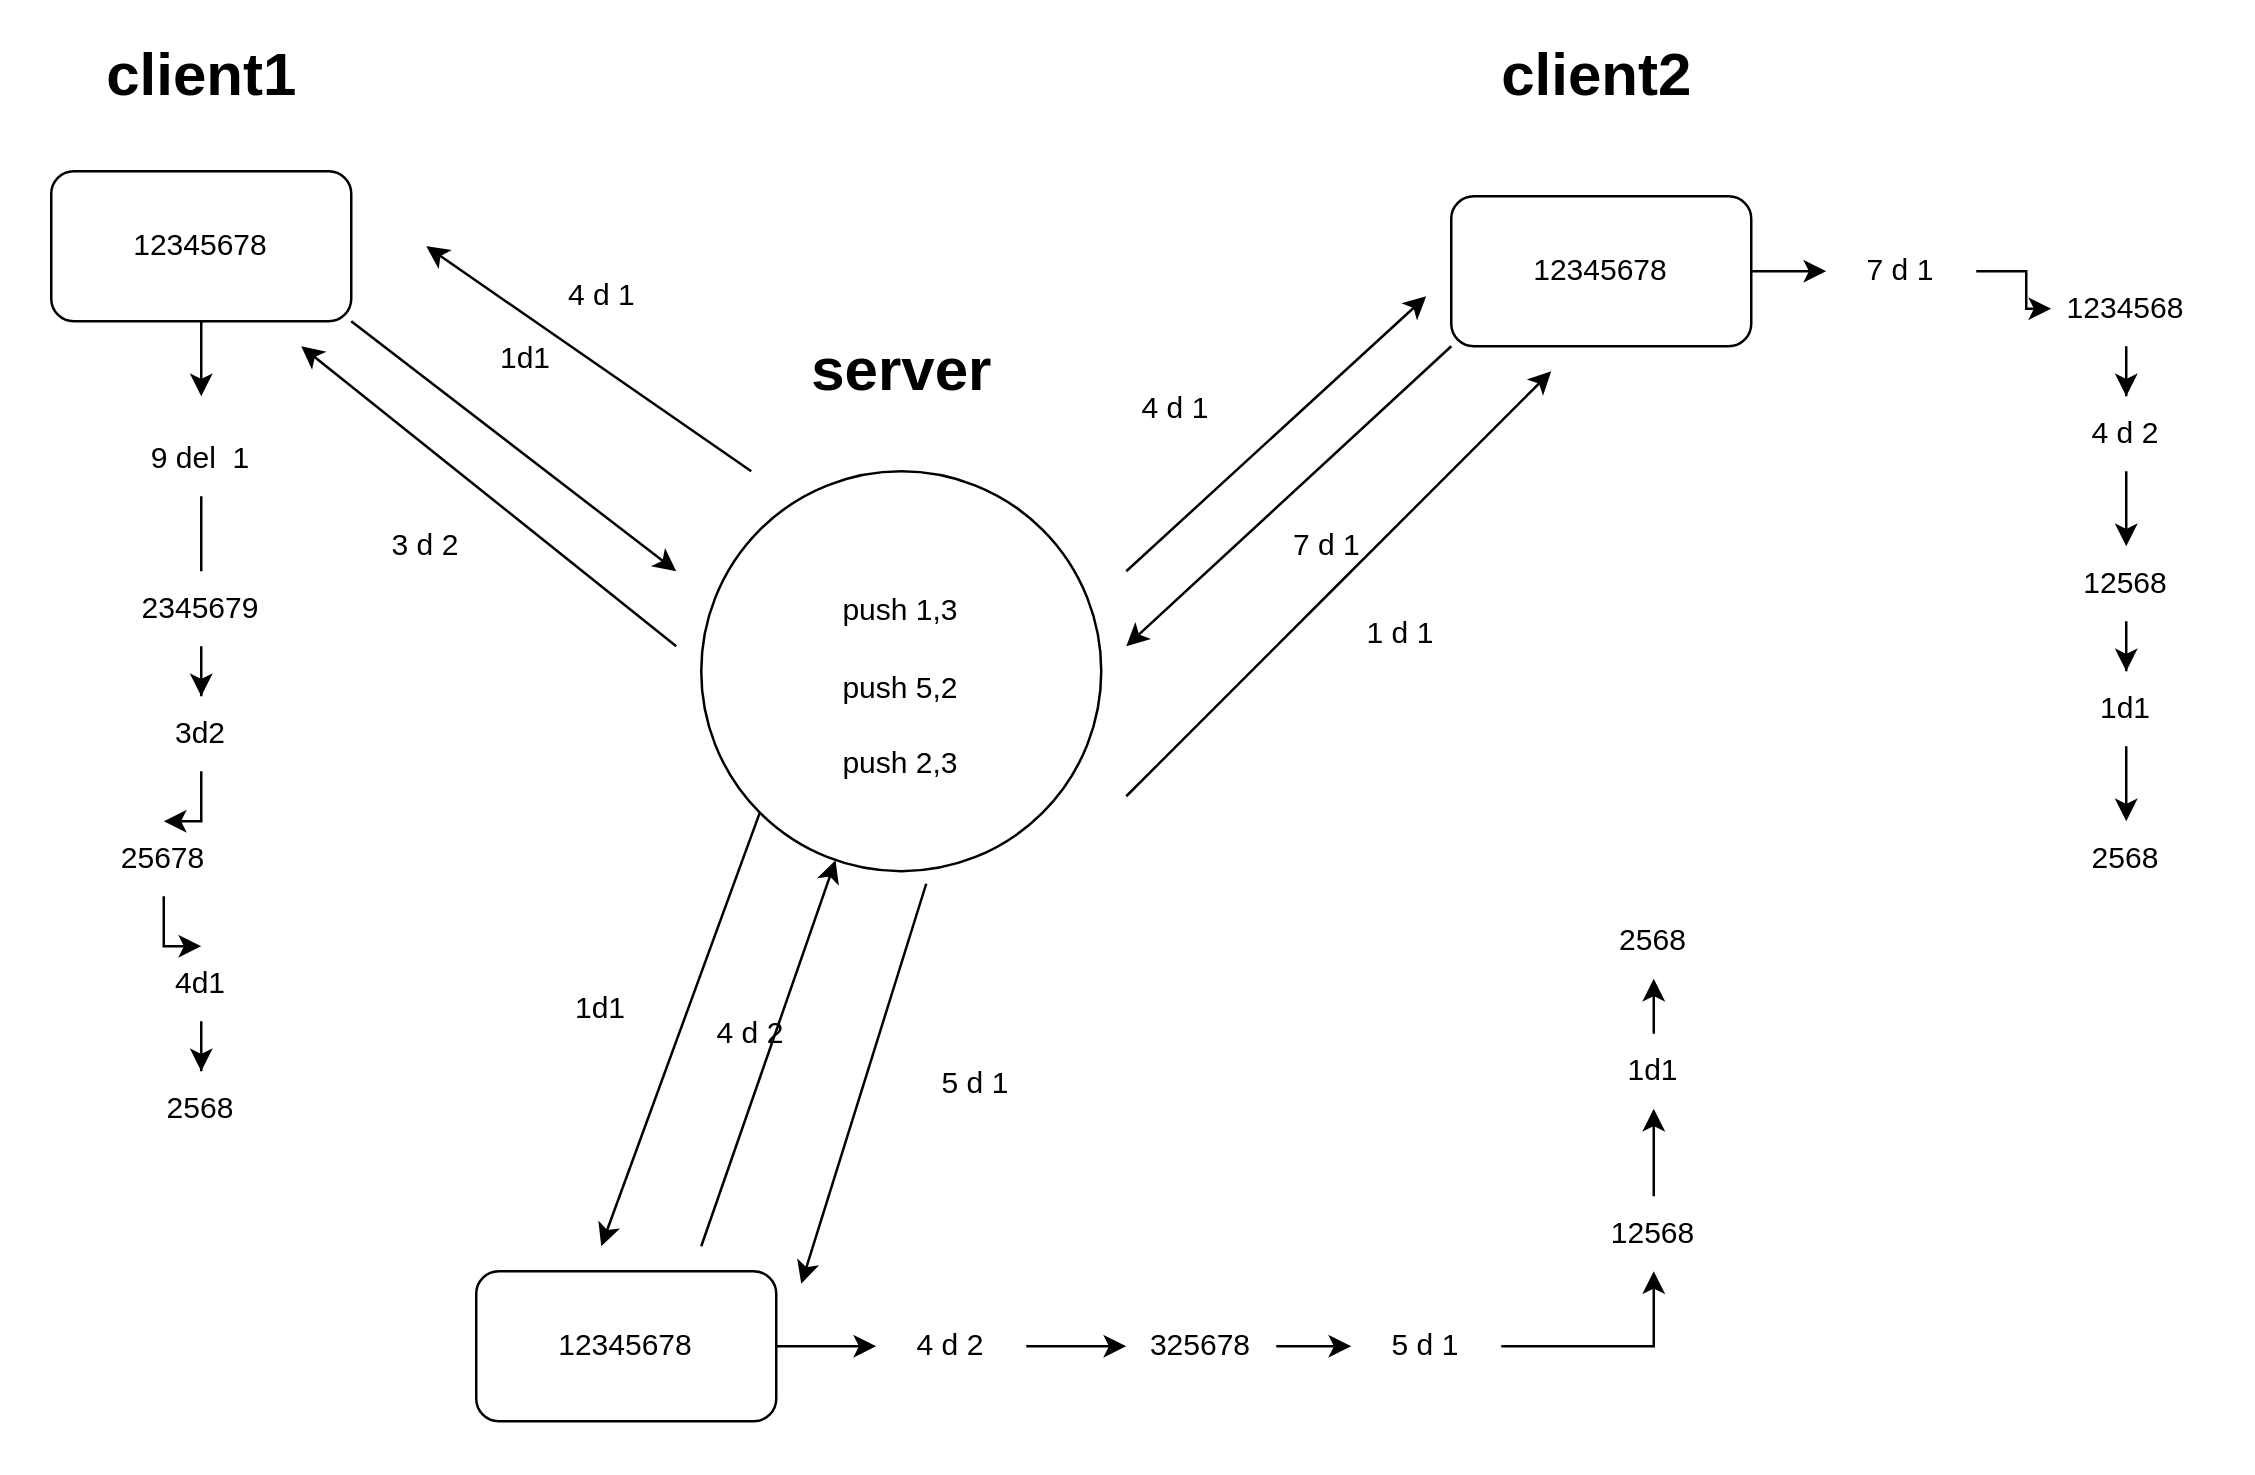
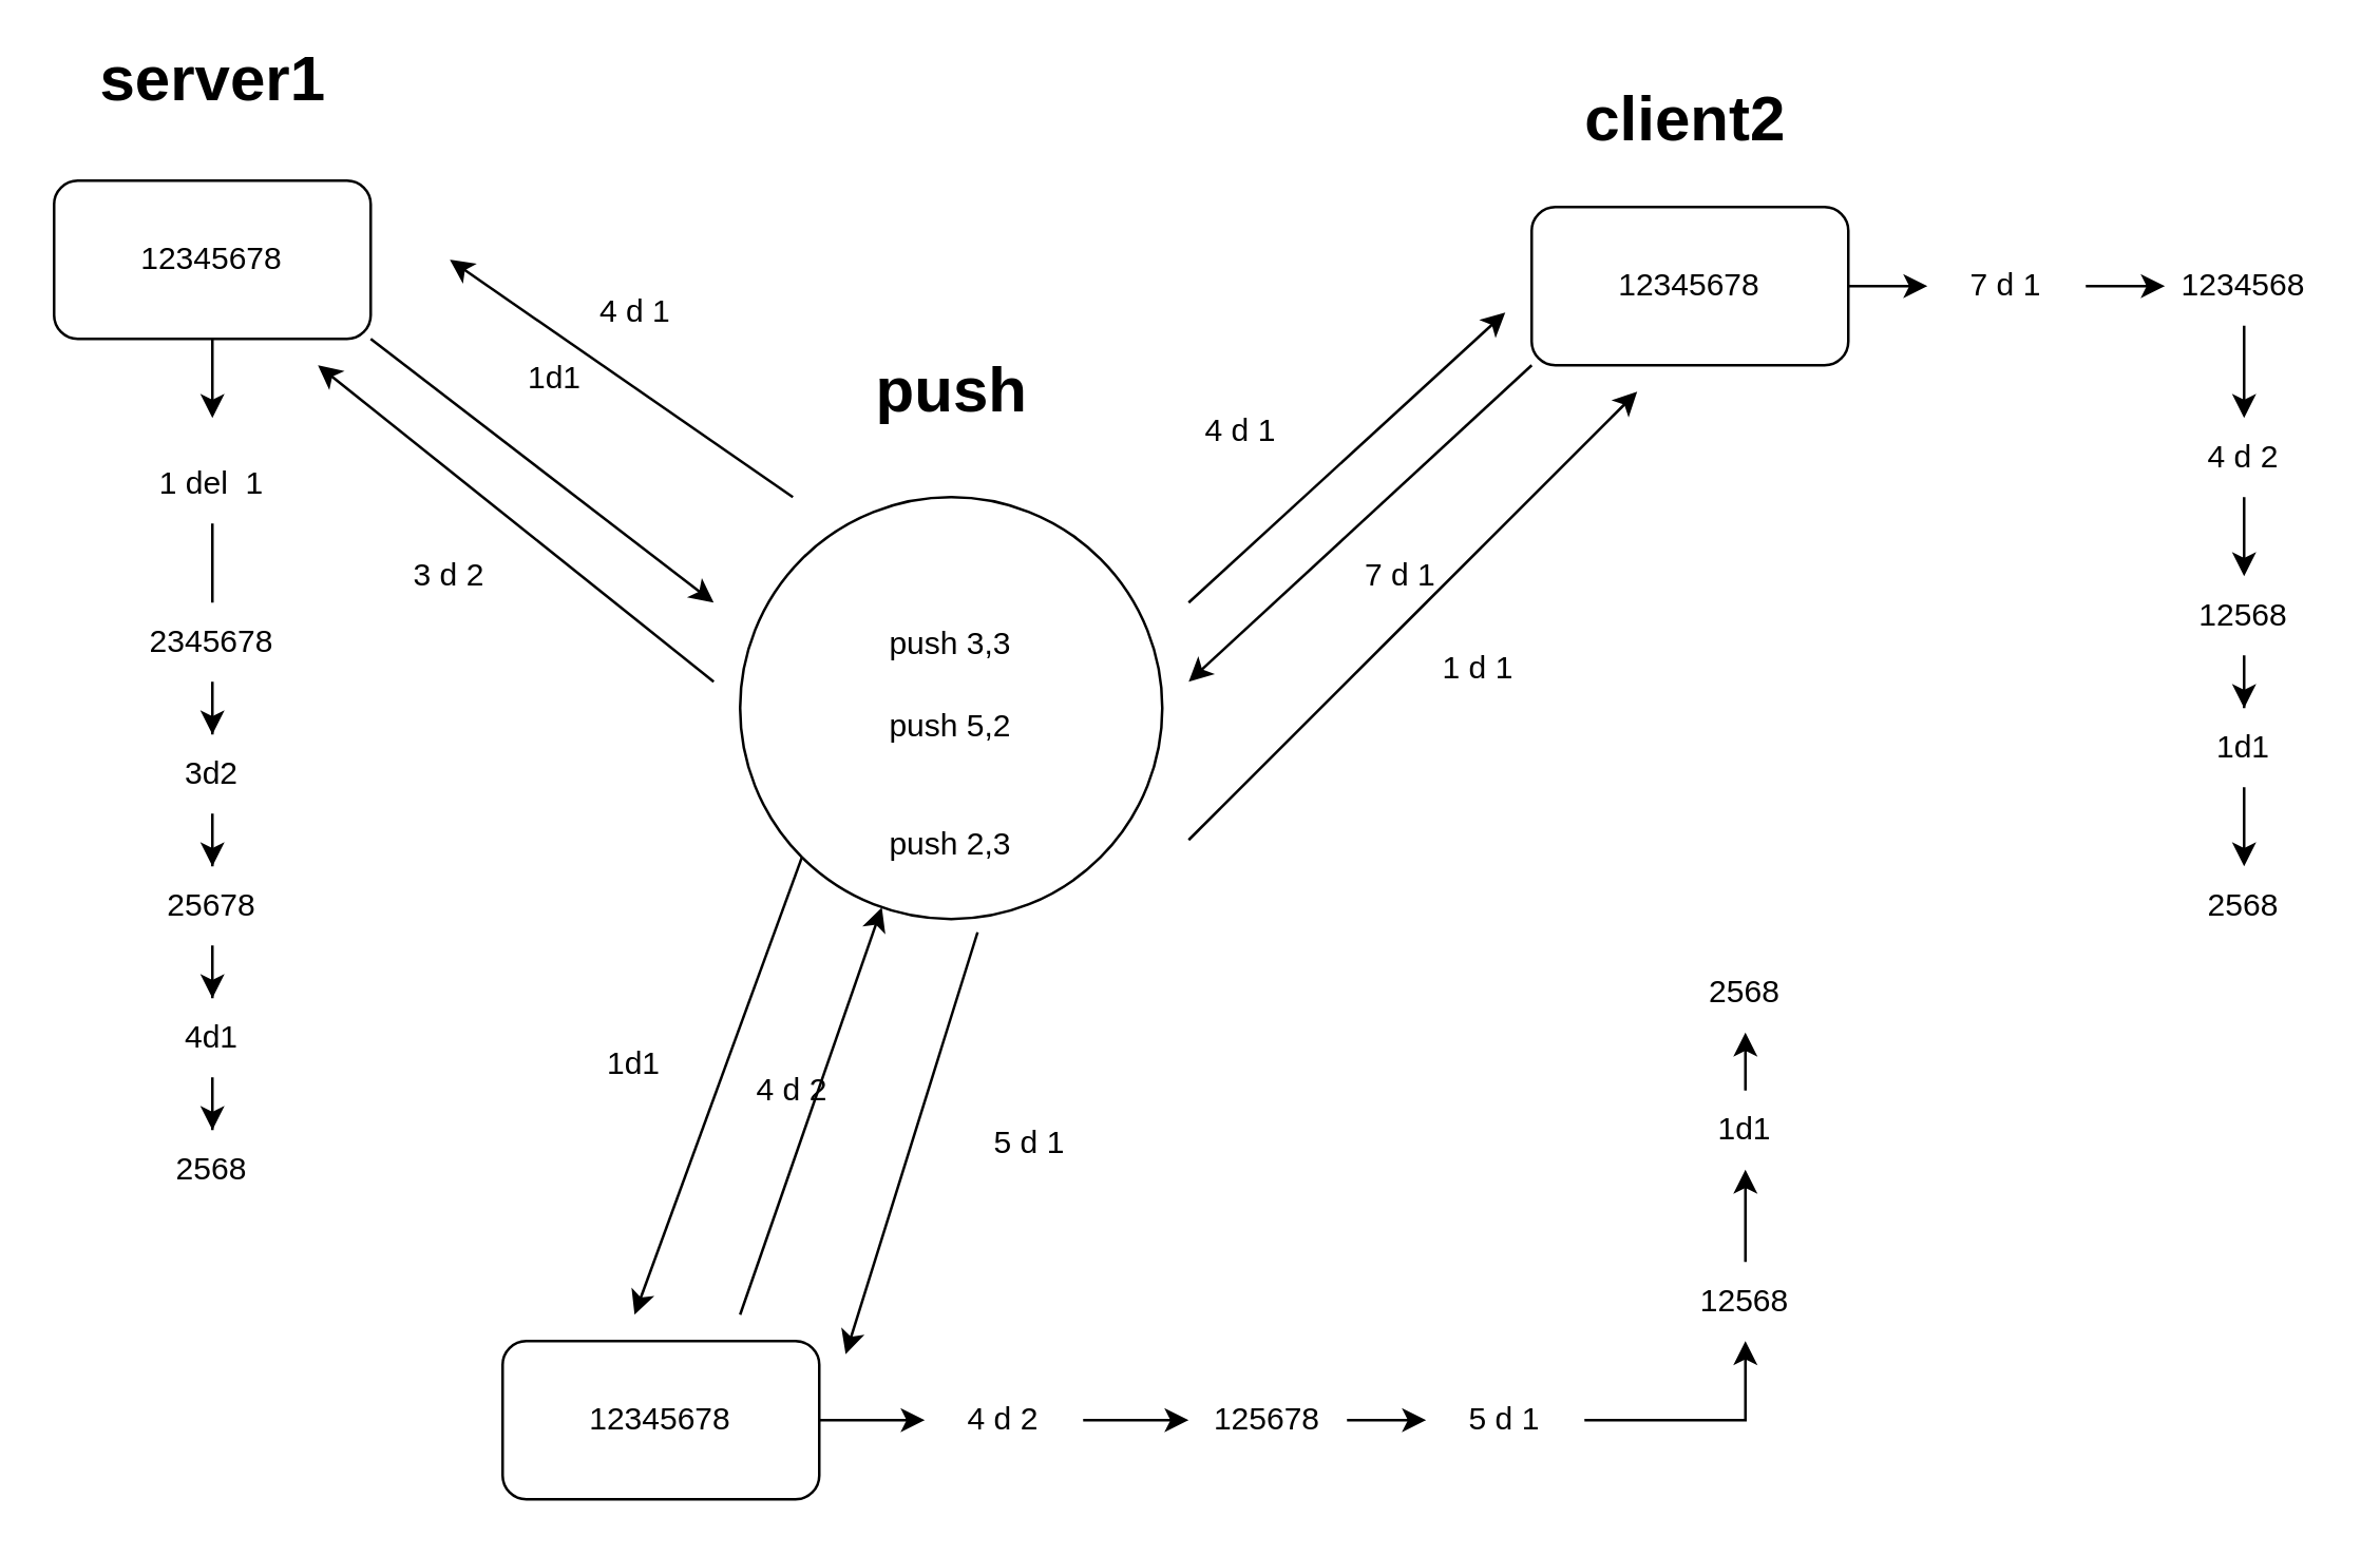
- <mxCell id="11" value="client1" style="text;strokeColor=none;fillColor=none;html=1;fontSize=24;fontStyle=1;verticalAlign=middle;align=center;" parent="1" vertex="1"><mxGeometry x="30" y="20" width="100" height="20" as="geometry" /></mxCell>
+ <mxCell id="11" value="server1" style="text;strokeColor=none;fillColor=none;html=1;fontSize=24;fontStyle=1;verticalAlign=middle;align=center;" parent="1" vertex="1"><mxGeometry x="30" y="20" width="100" height="20" as="geometry" /></mxCell>
- <mxCell id="12" value="client2" style="text;strokeColor=none;fillColor=none;html=1;fontSize=24;fontStyle=1;verticalAlign=middle;align=center;" parent="1" vertex="1"><mxGeometry x="588" y="20" width="100" height="20" as="geometry" /></mxCell>
+ <mxCell id="12" value="client2" style="text;strokeColor=none;fillColor=none;html=1;fontSize=24;fontStyle=1;verticalAlign=middle;align=center;" parent="1" vertex="1"><mxGeometry x="588" y="35" width="100" height="20" as="geometry" /></mxCell>
- <mxCell id="28" value="1234568" style="text;html=1;strokeColor=none;fillColor=none;align=center;verticalAlign=middle;whiteSpace=wrap;rounded=0;" parent="1" vertex="1"><mxGeometry x="820" y="108" width="60" height="30" as="geometry" /></mxCell>
+ <mxCell id="28" value="1234568" style="text;html=1;strokeColor=none;fillColor=none;align=center;verticalAlign=middle;whiteSpace=wrap;rounded=0;" parent="1" vertex="1"><mxGeometry x="820" y="93" width="60" height="30" as="geometry" /></mxCell>
- <mxCell id="10" value="server" style="text;strokeColor=none;fillColor=none;html=1;fontSize=24;fontStyle=1;verticalAlign=middle;align=center;" parent="1" vertex="1"><mxGeometry x="310" y="138" width="100" height="20" as="geometry" /></mxCell>
+ <mxCell id="10" value="push" style="text;strokeColor=none;fillColor=none;html=1;fontSize=24;fontStyle=1;verticalAlign=middle;align=center;" parent="1" vertex="1"><mxGeometry x="310" y="138" width="100" height="20" as="geometry" /></mxCell>
- <mxCell id="15" value="9 del&amp;nbsp; 1" style="text;html=1;strokeColor=none;fillColor=none;align=center;verticalAlign=middle;whiteSpace=wrap;rounded=0;" parent="1" vertex="1"><mxGeometry x="50" y="168" width="60" height="30" as="geometry" /></mxCell>
+ <mxCell id="15" value="1 del&amp;nbsp; 1" style="text;html=1;strokeColor=none;fillColor=none;align=center;verticalAlign=middle;whiteSpace=wrap;rounded=0;" parent="1" vertex="1"><mxGeometry x="50" y="168" width="60" height="30" as="geometry" /></mxCell>
- <mxCell id="17" value="2345679" style="text;html=1;strokeColor=none;fillColor=none;align=center;verticalAlign=middle;whiteSpace=wrap;rounded=0;" parent="1" vertex="1"><mxGeometry x="50" y="228" width="60" height="30" as="geometry" /></mxCell>
+ <mxCell id="17" value="2345678" style="text;html=1;strokeColor=none;fillColor=none;align=center;verticalAlign=middle;whiteSpace=wrap;rounded=0;" parent="1" vertex="1"><mxGeometry x="50" y="228" width="60" height="30" as="geometry" /></mxCell>
- <mxCell id="64" value="push 1,3" style="text;html=1;strokeColor=none;fillColor=none;align=center;verticalAlign=middle;whiteSpace=wrap;rounded=0;" parent="1" vertex="1"><mxGeometry x="330" y="229" width="60" height="30" as="geometry" /></mxCell>
+ <mxCell id="64" value="push 3,3" style="text;html=1;strokeColor=none;fillColor=none;align=center;verticalAlign=middle;whiteSpace=wrap;rounded=0;" parent="1" vertex="1"><mxGeometry x="330" y="229" width="60" height="30" as="geometry" /></mxCell>
- <mxCell id="66" value="push 2,3" style="text;html=1;strokeColor=none;fillColor=none;align=center;verticalAlign=middle;whiteSpace=wrap;rounded=0;" parent="1" vertex="1"><mxGeometry x="330" y="290" width="60" height="30" as="geometry" /></mxCell>
+ <mxCell id="66" value="push 2,3" style="text;html=1;strokeColor=none;fillColor=none;align=center;verticalAlign=middle;whiteSpace=wrap;rounded=0;" parent="1" vertex="1"><mxGeometry x="330" y="305" width="60" height="30" as="geometry" /></mxCell>
- <mxCell id="56" value="25678" style="text;html=1;strokeColor=none;fillColor=none;align=center;verticalAlign=middle;whiteSpace=wrap;rounded=0;" parent="1" vertex="1"><mxGeometry x="35" y="328" width="60" height="30" as="geometry" /></mxCell>
+ <mxCell id="56" value="25678" style="text;html=1;strokeColor=none;fillColor=none;align=center;verticalAlign=middle;whiteSpace=wrap;rounded=0;" parent="1" vertex="1"><mxGeometry x="50" y="328" width="60" height="30" as="geometry" /></mxCell>
- <mxCell id="22" value="325678" style="text;html=1;strokeColor=none;fillColor=none;align=center;verticalAlign=middle;whiteSpace=wrap;rounded=0;" parent="1" vertex="1"><mxGeometry x="450" y="523" width="60" height="30" as="geometry" /></mxCell>
+ <mxCell id="22" value="125678" style="text;html=1;strokeColor=none;fillColor=none;align=center;verticalAlign=middle;whiteSpace=wrap;rounded=0;" parent="1" vertex="1"><mxGeometry x="450" y="523" width="60" height="30" as="geometry" /></mxCell>
